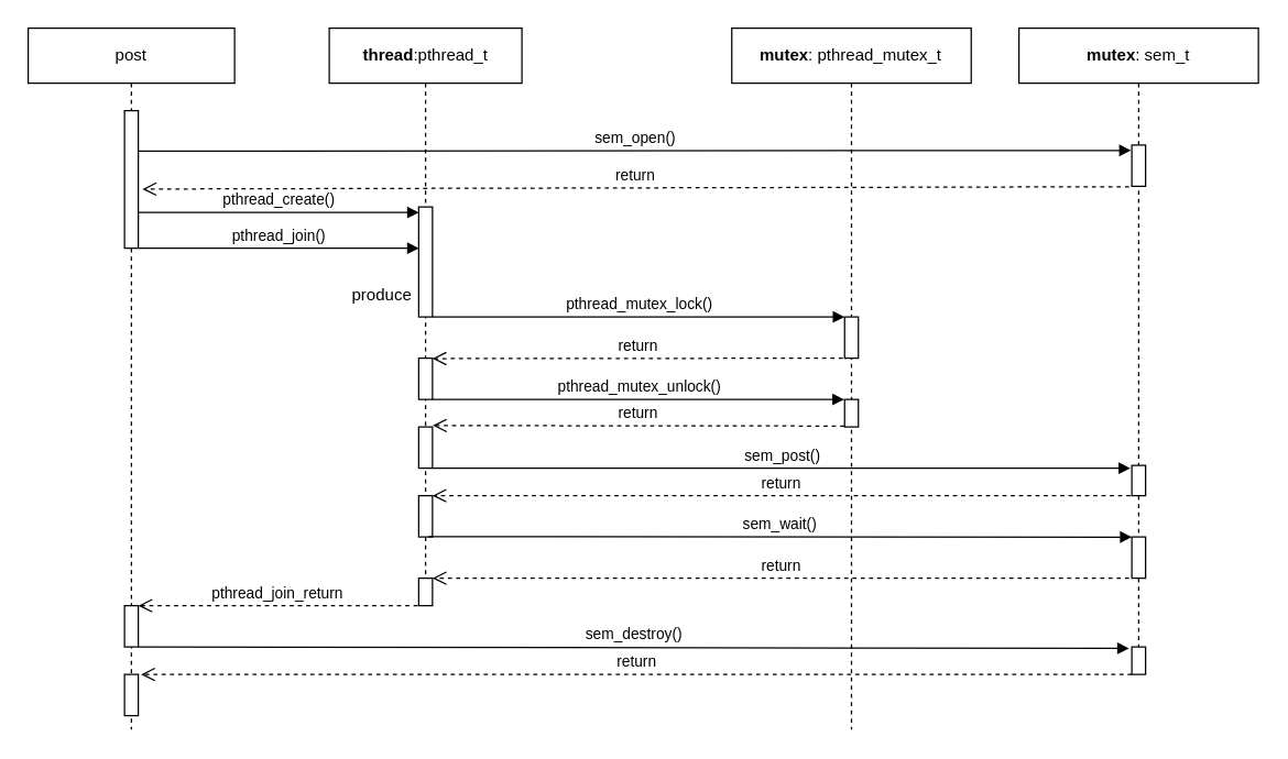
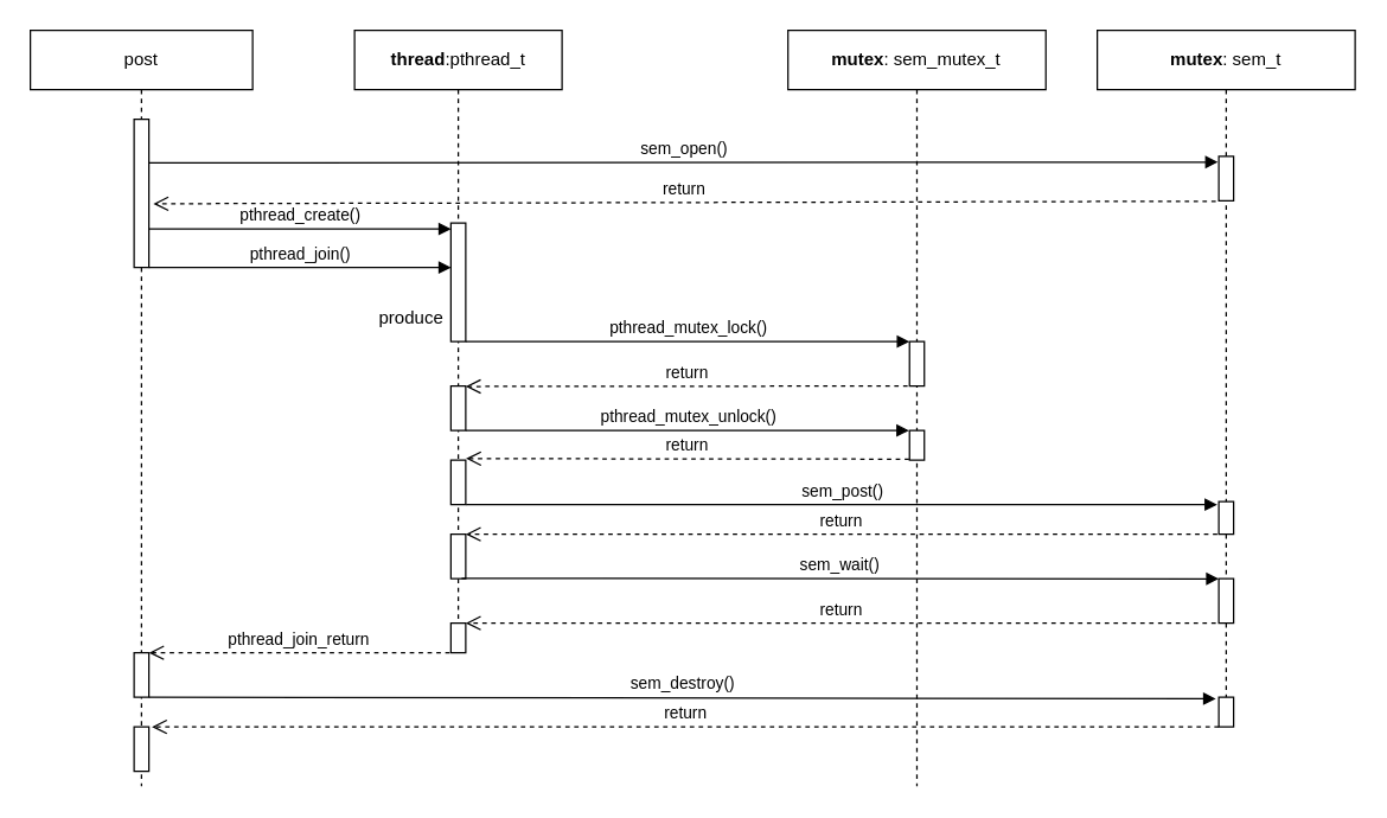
- <mxCell id="8" value="&lt;b&gt;mutex&lt;/b&gt;: pthread_mutex_t" style="shape=umlLifeline;perimeter=lifelinePerimeter;whiteSpace=wrap;html=1;container=1;collapsible=0;recursiveResize=0;outlineConnect=0;" parent="1" vertex="1"><mxGeometry x="531.29" y="20" width="174" height="510" as="geometry" /></mxCell>
+ <mxCell id="8" value="&lt;b&gt;mutex&lt;/b&gt;: sem_mutex_t" style="shape=umlLifeline;perimeter=lifelinePerimeter;whiteSpace=wrap;html=1;container=1;collapsible=0;recursiveResize=0;outlineConnect=0;" parent="1" vertex="1"><mxGeometry x="531.29" y="20" width="174" height="510" as="geometry" /></mxCell>
